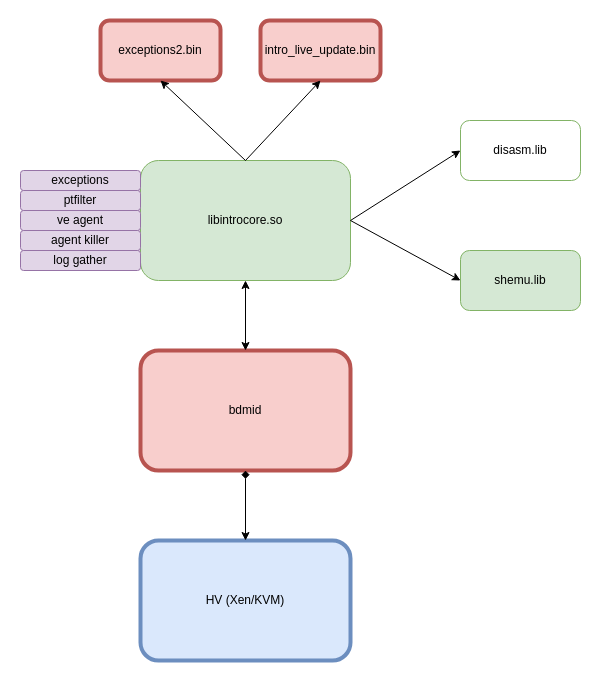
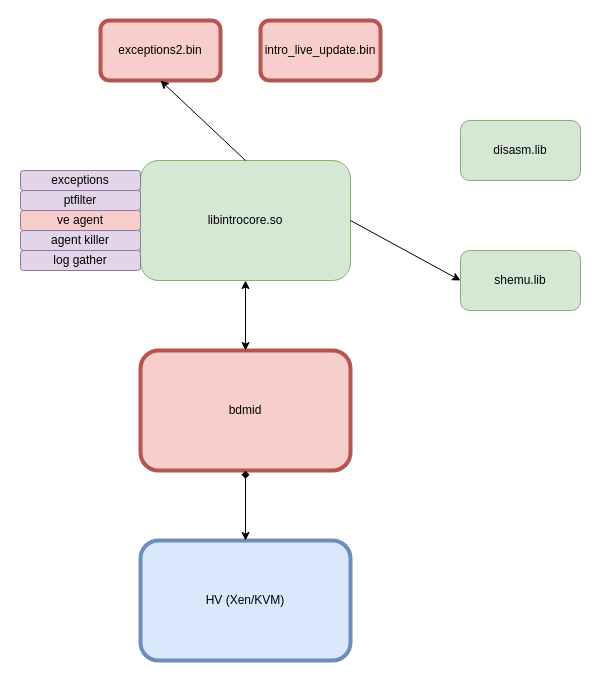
- <mxCell id="8" value="" style="endArrow=classic;html=1;exitX=0.5;exitY=0;exitDx=0;exitDy=0;entryX=0.5;entryY=1;entryDx=0;entryDy=0;" parent="1" source="2" target="4" edge="1"><mxGeometry width="50" height="50" relative="1" as="geometry"><mxPoint x="420" y="200" as="sourcePoint" /><mxPoint x="470" y="150" as="targetPoint" /></mxGeometry></mxCell>
- <mxCell id="5" value="disasm.lib" style="rounded=1;whiteSpace=wrap;html=1;fillColor=#ffffff;strokeColor=#82b366;" parent="1" vertex="1"><mxGeometry x="460" y="120" width="120" height="60" as="geometry" /></mxCell>
+ <mxCell id="5" value="disasm.lib" style="rounded=1;whiteSpace=wrap;html=1;fillColor=#d5e8d4;strokeColor=#82b366;" parent="1" vertex="1"><mxGeometry x="460" y="120" width="120" height="60" as="geometry" /></mxCell>
- <mxCell id="9" value="" style="endArrow=classic;html=1;exitX=1;exitY=0.5;exitDx=0;exitDy=0;entryX=0;entryY=0.5;entryDx=0;entryDy=0;" parent="1" source="2" target="5" edge="1"><mxGeometry width="50" height="50" relative="1" as="geometry"><mxPoint x="420" y="200" as="sourcePoint" /><mxPoint x="470" y="150" as="targetPoint" /></mxGeometry></mxCell>
- <mxCell id="17" value="ve agent" style="rounded=1;whiteSpace=wrap;html=1;fillColor=#e1d5e7;strokeColor=#9673a6;" parent="1" vertex="1"><mxGeometry x="20" y="210" width="120" height="20" as="geometry" /></mxCell>
+ <mxCell id="17" value="ve agent" style="rounded=1;whiteSpace=wrap;html=1;fillColor=#f8cecc;strokeColor=#9673a6;" parent="1" vertex="1"><mxGeometry x="20" y="210" width="120" height="20" as="geometry" /></mxCell>
